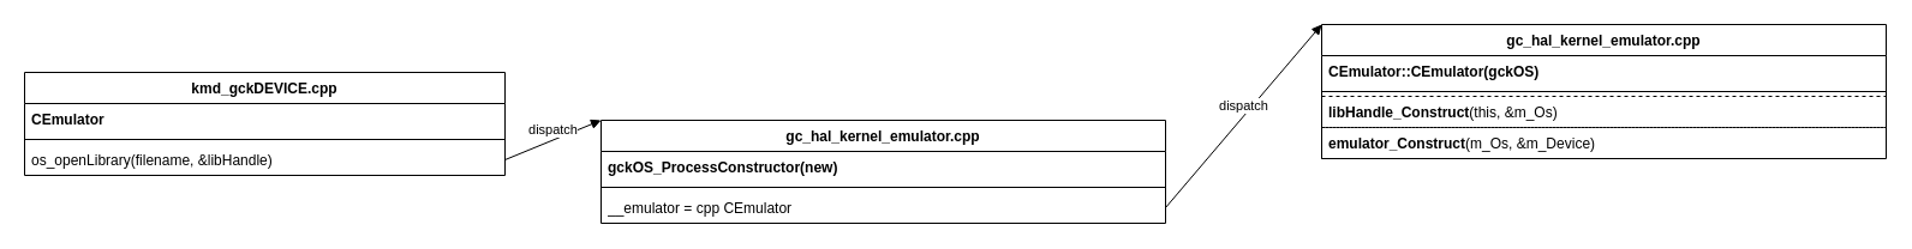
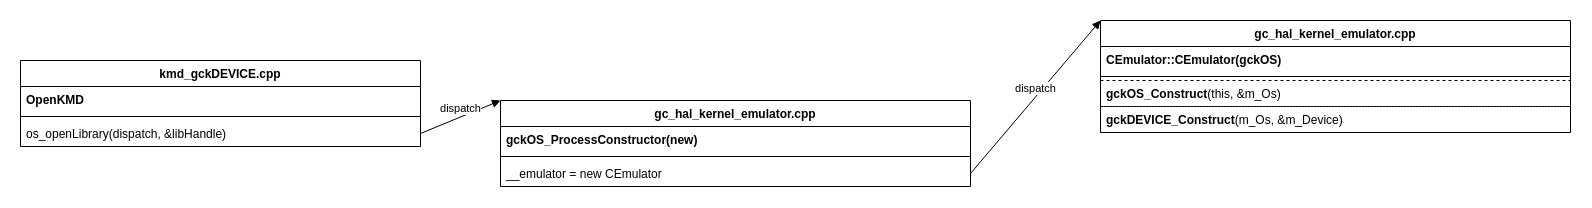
- <mxCell id="14" value="&lt;b&gt;libHandle_Construct&lt;/b&gt;(this, &amp;amp;m_Os)" style="text;strokeColor=default;fillColor=none;align=left;verticalAlign=top;spacingLeft=4;spacingRight=4;overflow=hidden;rotatable=0;points=[[0,0.5],[1,0.5]];portConstraint=eastwest;whiteSpace=wrap;html=1;dashed=1;" vertex="1" parent="11"><mxGeometry y="60" width="470" height="26" as="geometry" /></mxCell>
+ <mxCell id="14" value="&lt;b&gt;gckOS_Construct&lt;/b&gt;(this, &amp;amp;m_Os)" style="text;strokeColor=default;fillColor=none;align=left;verticalAlign=top;spacingLeft=4;spacingRight=4;overflow=hidden;rotatable=0;points=[[0,0.5],[1,0.5]];portConstraint=eastwest;whiteSpace=wrap;html=1;dashed=1;" vertex="1" parent="11"><mxGeometry y="60" width="470" height="26" as="geometry" /></mxCell>
- <mxCell id="3" value="&lt;span style=&quot;font-weight: 700; text-align: center;&quot;&gt;CEmulator&lt;/span&gt;" style="text;strokeColor=none;fillColor=none;align=left;verticalAlign=top;spacingLeft=4;spacingRight=4;overflow=hidden;rotatable=0;points=[[0,0.5],[1,0.5]];portConstraint=eastwest;whiteSpace=wrap;html=1;" vertex="1" parent="2"><mxGeometry y="26" width="400" height="26" as="geometry" /></mxCell>
+ <mxCell id="3" value="&lt;span style=&quot;font-weight: 700; text-align: center;&quot;&gt;OpenKMD&lt;/span&gt;" style="text;strokeColor=none;fillColor=none;align=left;verticalAlign=top;spacingLeft=4;spacingRight=4;overflow=hidden;rotatable=0;points=[[0,0.5],[1,0.5]];portConstraint=eastwest;whiteSpace=wrap;html=1;" vertex="1" parent="2"><mxGeometry y="26" width="400" height="26" as="geometry" /></mxCell>
- <mxCell id="15" value="&lt;b&gt;emulator_Construct&lt;/b&gt;(m_Os, &amp;amp;m_Device)" style="text;strokeColor=default;fillColor=none;align=left;verticalAlign=top;spacingLeft=4;spacingRight=4;overflow=hidden;rotatable=0;points=[[0,0.5],[1,0.5]];portConstraint=eastwest;whiteSpace=wrap;html=1;dashed=1;" vertex="1" parent="11"><mxGeometry y="86" width="470" height="26" as="geometry" /></mxCell>
+ <mxCell id="15" value="&lt;b&gt;gckDEVICE_Construct&lt;/b&gt;(m_Os, &amp;amp;m_Device)" style="text;strokeColor=default;fillColor=none;align=left;verticalAlign=top;spacingLeft=4;spacingRight=4;overflow=hidden;rotatable=0;points=[[0,0.5],[1,0.5]];portConstraint=eastwest;whiteSpace=wrap;html=1;dashed=1;" vertex="1" parent="11"><mxGeometry y="86" width="470" height="26" as="geometry" /></mxCell>
- <mxCell id="5" value="os_openLibrary(filename, &amp;amp;libHandle)" style="text;strokeColor=none;fillColor=none;align=left;verticalAlign=top;spacingLeft=4;spacingRight=4;overflow=hidden;rotatable=0;points=[[0,0.5],[1,0.5]];portConstraint=eastwest;whiteSpace=wrap;html=1;" vertex="1" parent="2"><mxGeometry y="60" width="400" height="26" as="geometry" /></mxCell>
+ <mxCell id="5" value="os_openLibrary(dispatch, &amp;amp;libHandle)" style="text;strokeColor=none;fillColor=none;align=left;verticalAlign=top;spacingLeft=4;spacingRight=4;overflow=hidden;rotatable=0;points=[[0,0.5],[1,0.5]];portConstraint=eastwest;whiteSpace=wrap;html=1;" vertex="1" parent="2"><mxGeometry y="60" width="400" height="26" as="geometry" /></mxCell>
- <mxCell id="10" value="__emulator = cpp CEmulator" style="text;strokeColor=none;fillColor=none;align=left;verticalAlign=top;spacingLeft=4;spacingRight=4;overflow=hidden;rotatable=0;points=[[0,0.5],[1,0.5]];portConstraint=eastwest;whiteSpace=wrap;html=1;" vertex="1" parent="7"><mxGeometry y="60" width="470" height="26" as="geometry" /></mxCell>
+ <mxCell id="10" value="__emulator = new CEmulator" style="text;strokeColor=none;fillColor=none;align=left;verticalAlign=top;spacingLeft=4;spacingRight=4;overflow=hidden;rotatable=0;points=[[0,0.5],[1,0.5]];portConstraint=eastwest;whiteSpace=wrap;html=1;" vertex="1" parent="7"><mxGeometry y="60" width="470" height="26" as="geometry" /></mxCell>
